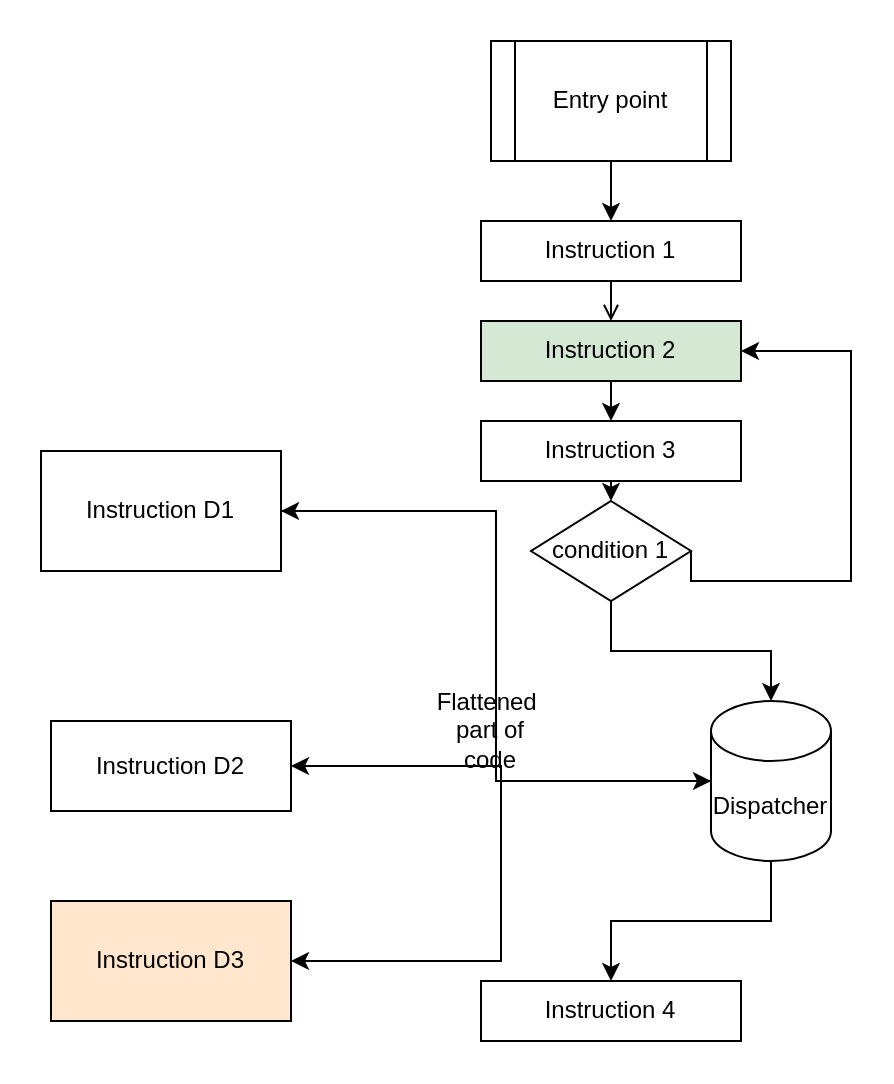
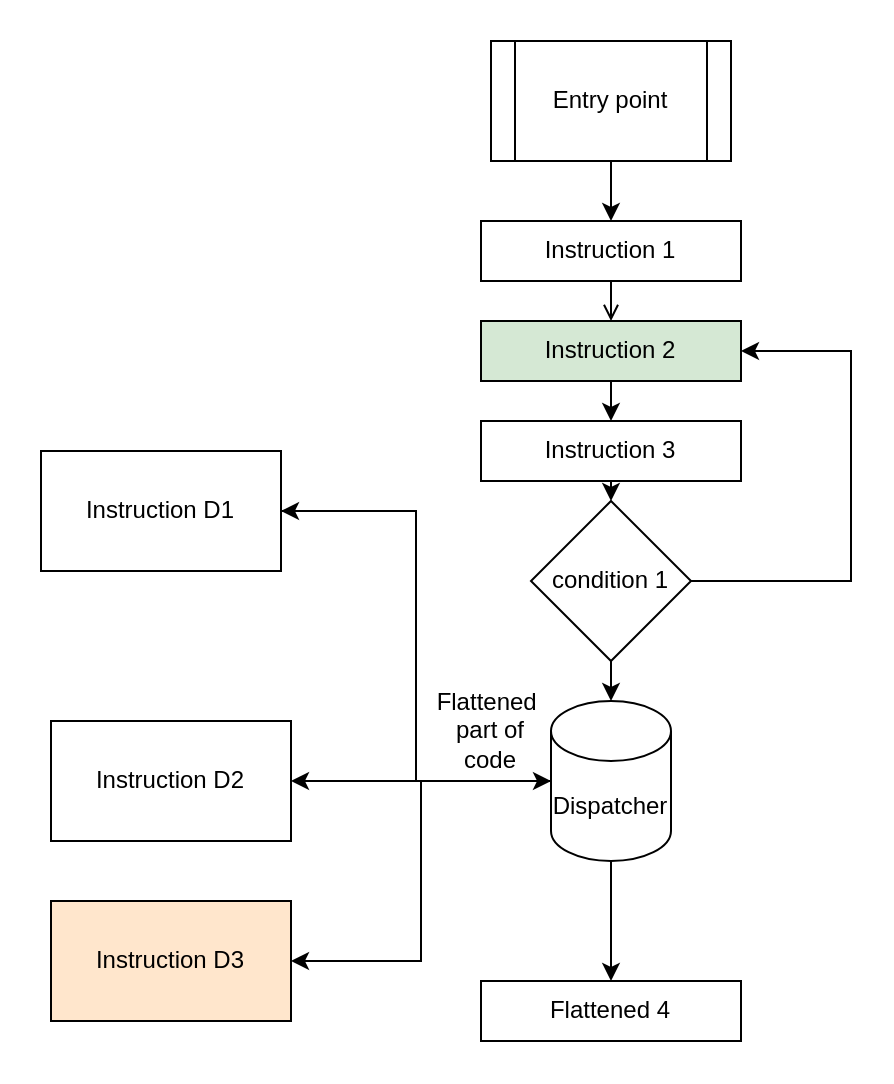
- <mxCell id="17" value="condition 1" style="rhombus;whiteSpace=wrap;html=1;" vertex="1" parent="1"><mxGeometry x="265" y="250" width="80" height="50" as="geometry" /></mxCell>
+ <mxCell id="17" value="condition 1" style="rhombus;whiteSpace=wrap;html=1;" vertex="1" parent="1"><mxGeometry x="265" y="250" width="80" height="80" as="geometry" /></mxCell>
- <mxCell id="21" value="Instruction D2" style="rounded=0;whiteSpace=wrap;html=1;" vertex="1" parent="1"><mxGeometry x="25" y="360" width="120" height="45" as="geometry" /></mxCell>
+ <mxCell id="21" value="Instruction D2" style="rounded=0;whiteSpace=wrap;html=1;" vertex="1" parent="1"><mxGeometry x="25" y="360" width="120" height="60" as="geometry" /></mxCell>
- <mxCell id="8" value="Dispatcher" style="shape=cylinder3;whiteSpace=wrap;html=1;boundedLbl=1;backgroundOutline=1;size=15;" vertex="1" parent="1"><mxGeometry x="355" y="350" width="60" height="80" as="geometry" /></mxCell>
+ <mxCell id="8" value="Dispatcher" style="shape=cylinder3;whiteSpace=wrap;html=1;boundedLbl=1;backgroundOutline=1;size=15;" vertex="1" parent="1"><mxGeometry x="275" y="350" width="60" height="80" as="geometry" /></mxCell>
- <mxCell id="23" value="Instruction 4" style="rounded=0;whiteSpace=wrap;html=1;" vertex="1" parent="1"><mxGeometry x="240" y="490" width="130" height="30" as="geometry" /></mxCell>
+ <mxCell id="23" value="Flattened 4" style="rounded=0;whiteSpace=wrap;html=1;" vertex="1" parent="1"><mxGeometry x="240" y="490" width="130" height="30" as="geometry" /></mxCell>
